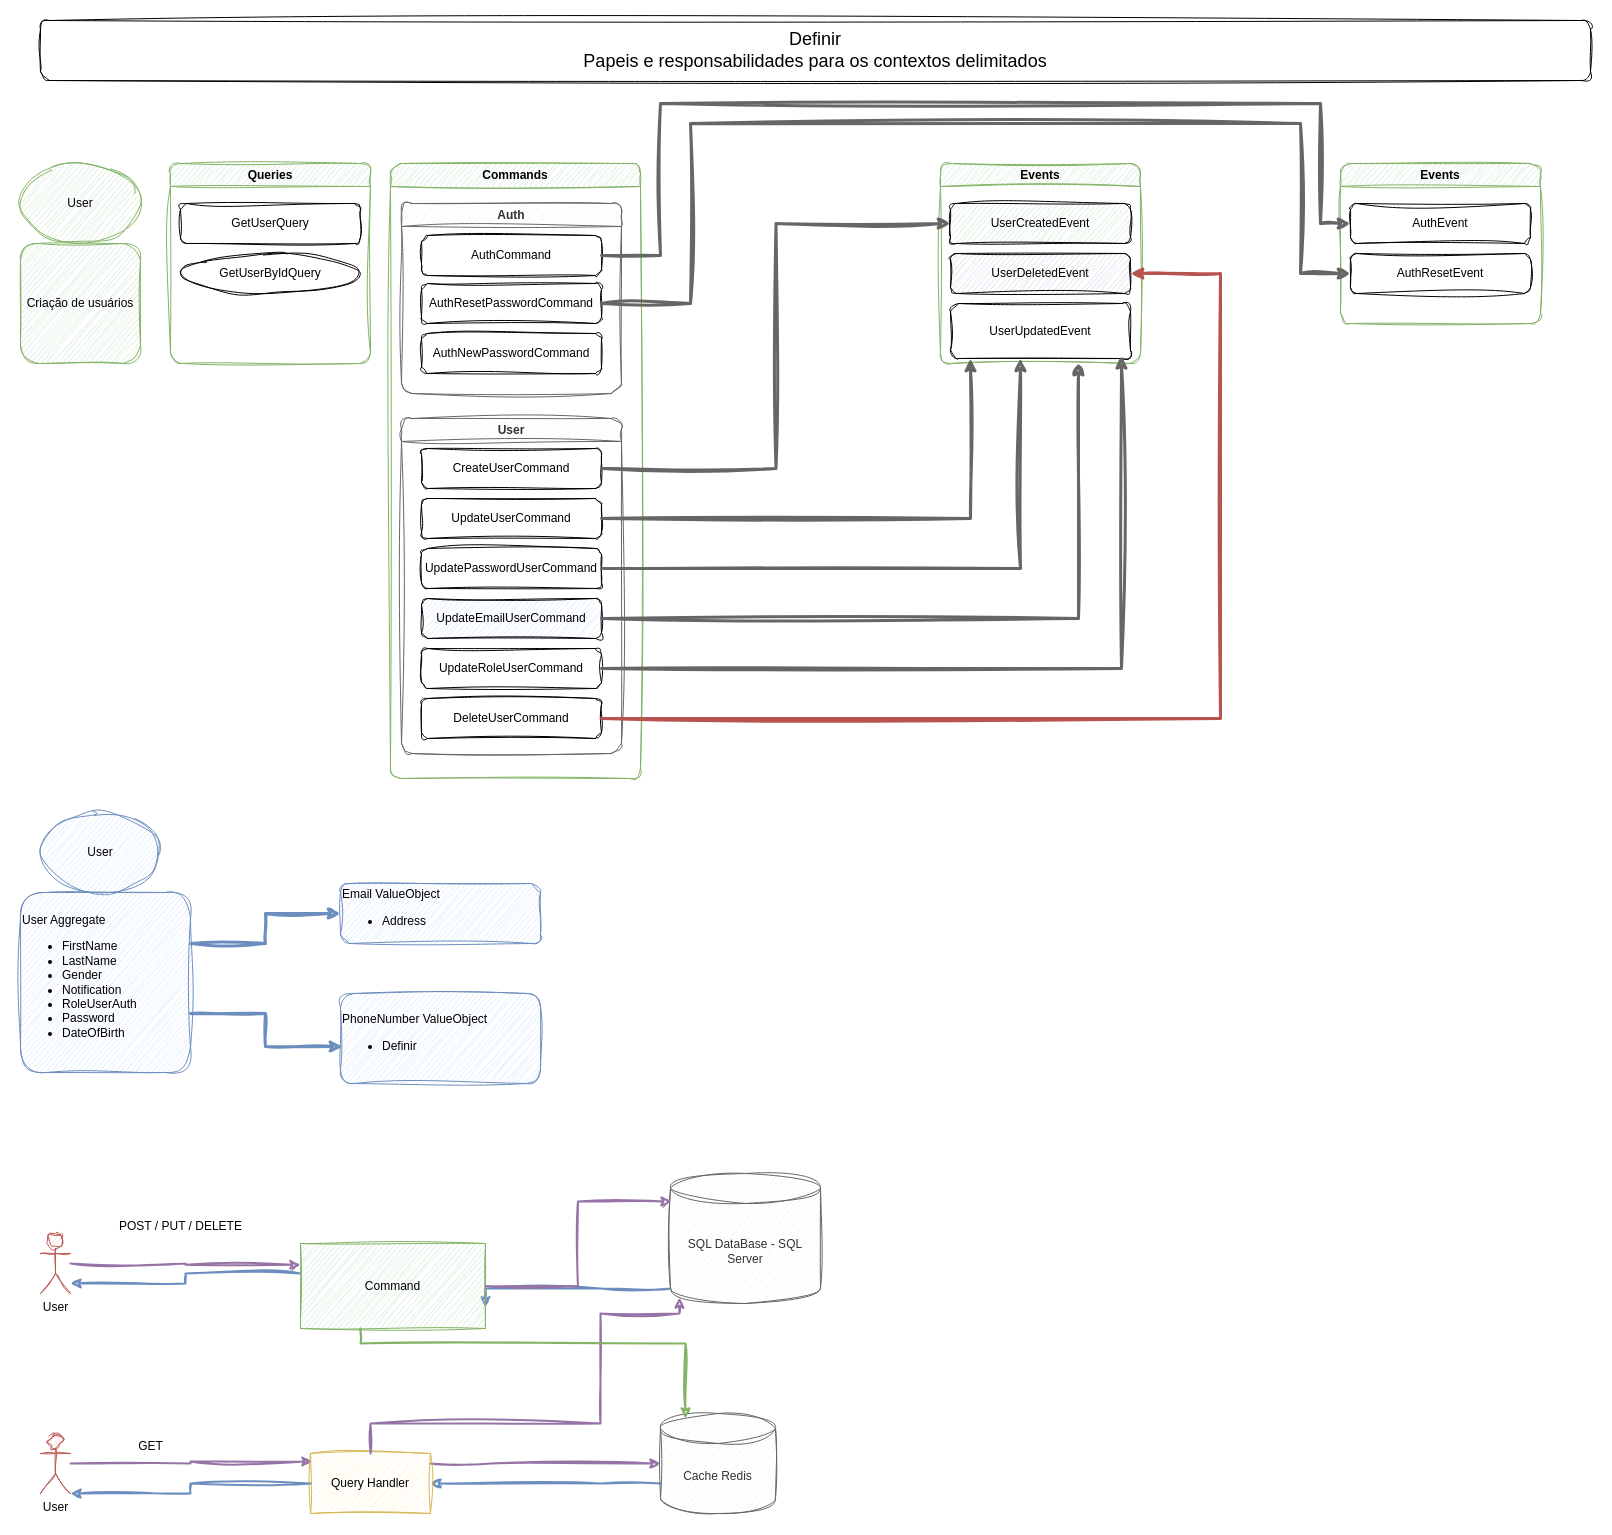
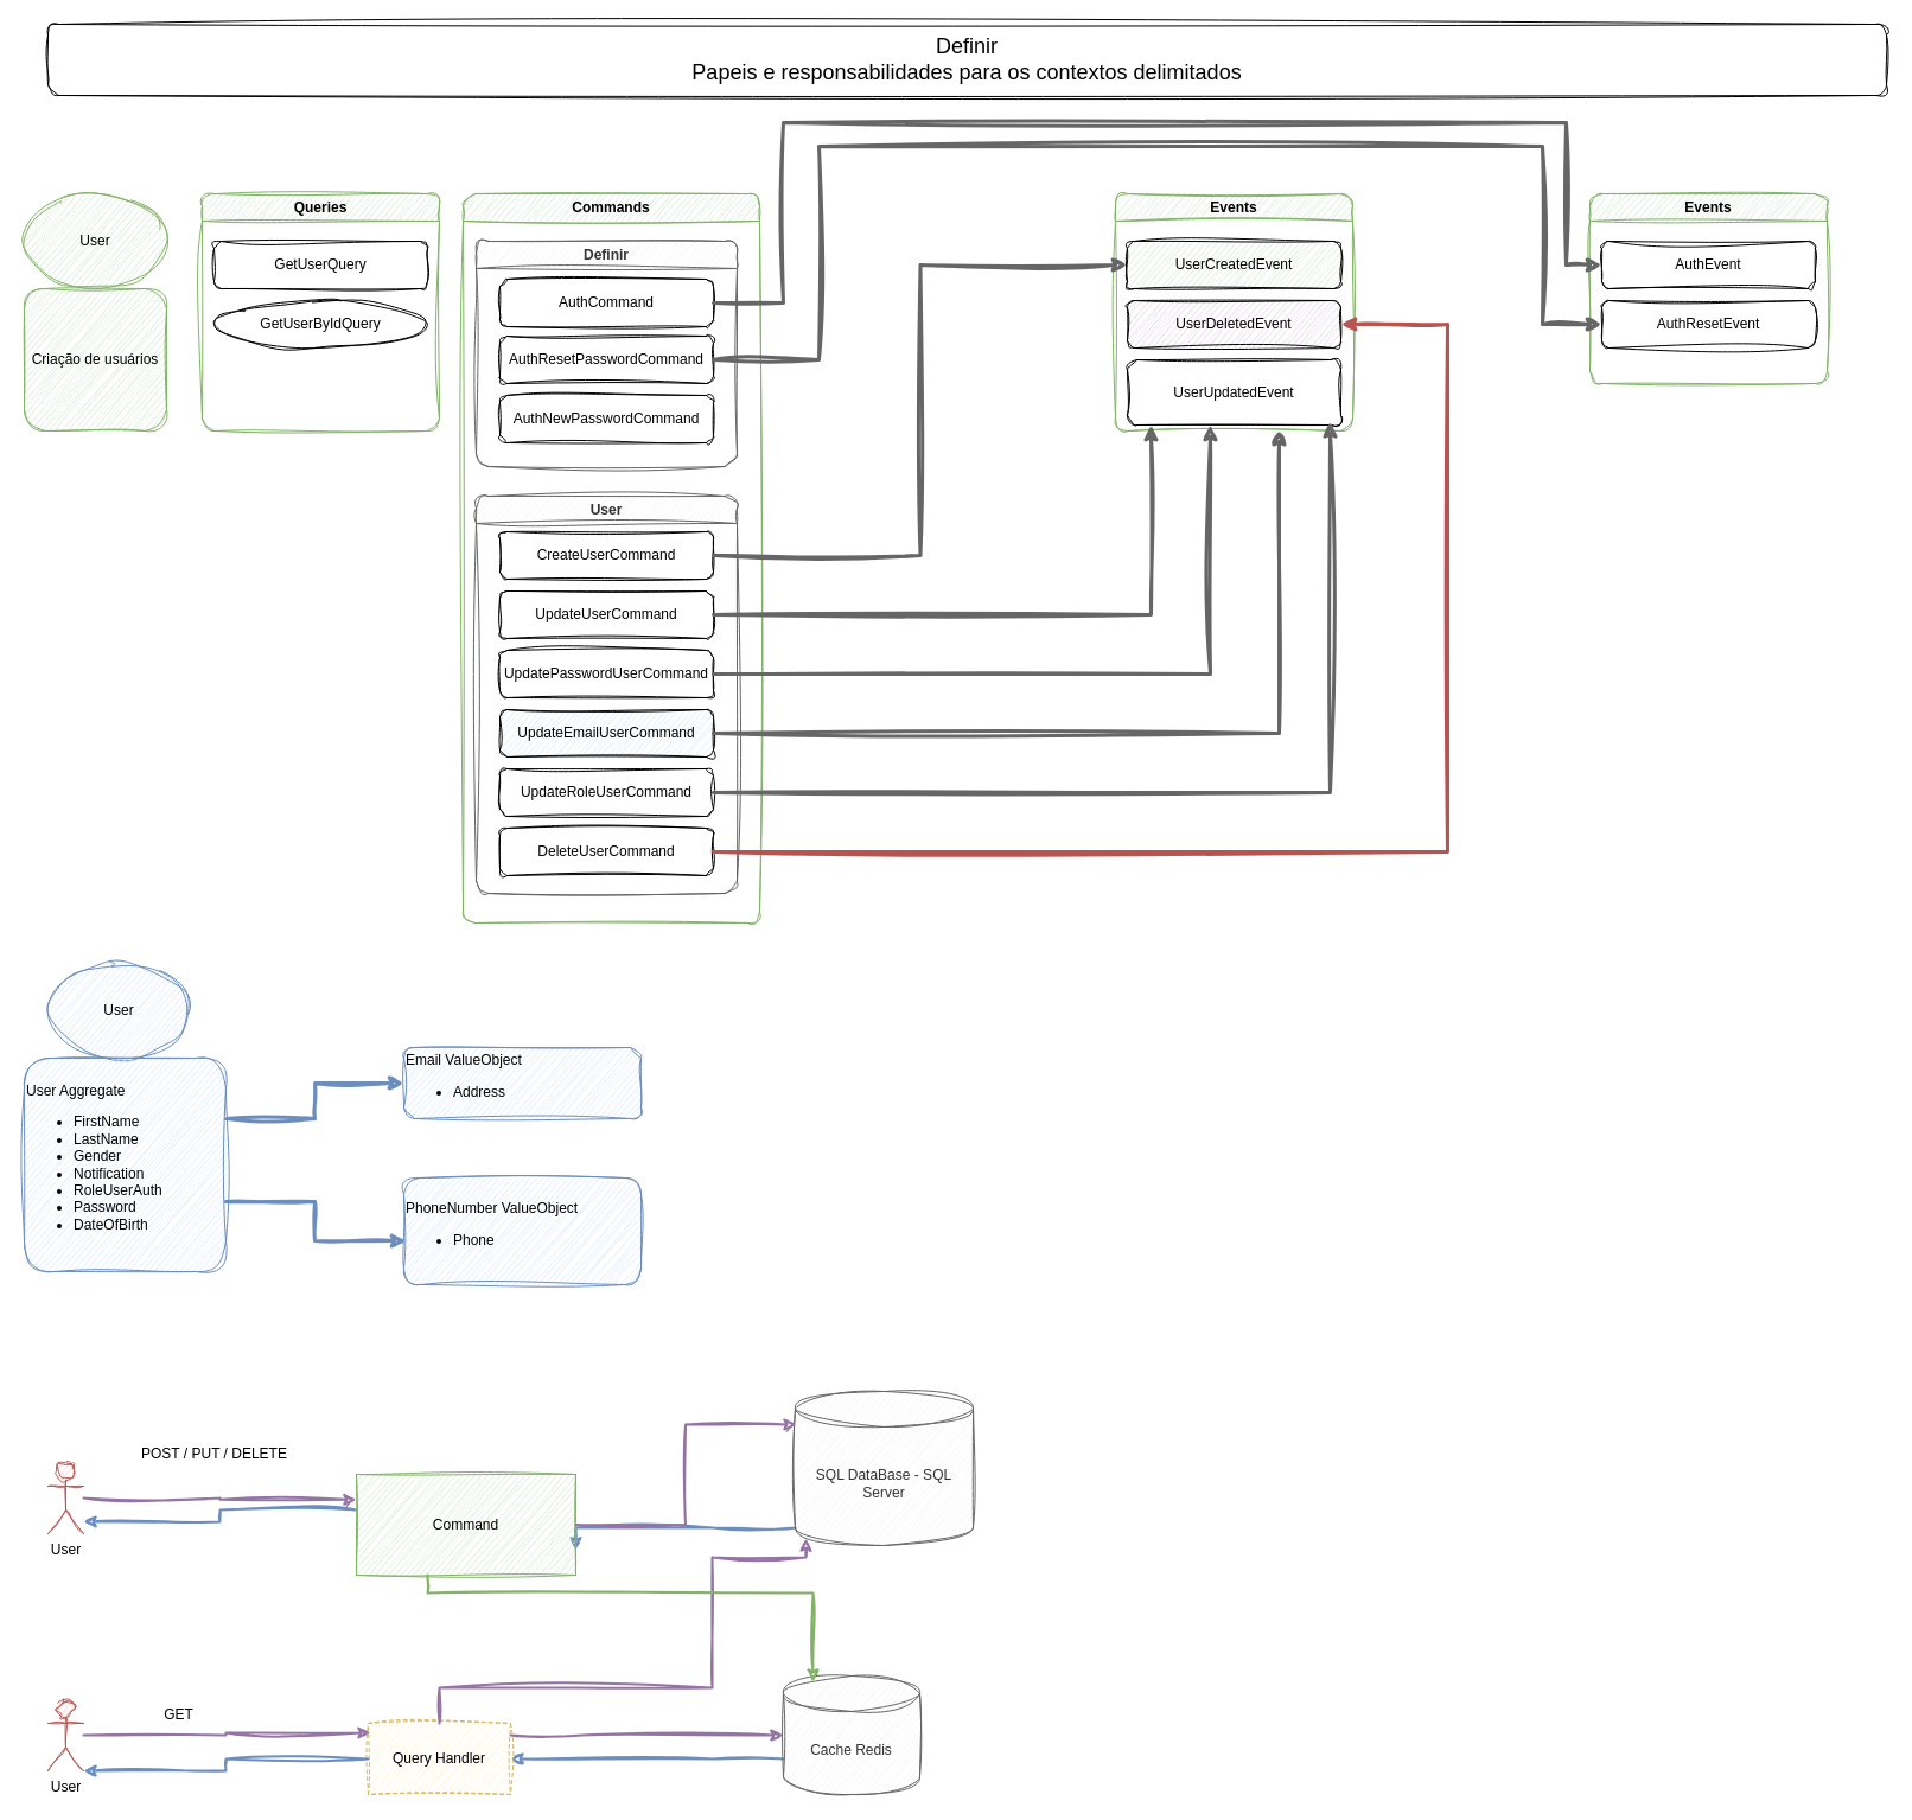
- <mxCell id="13" value="Auth" style="swimlane;whiteSpace=wrap;html=1;startSize=23;fillColor=#f5f5f5;strokeColor=#666666;rounded=1;fontColor=#333333;sketch=1;curveFitting=1;jiggle=2;" parent="12" vertex="1"><mxGeometry x="11" y="40" width="220" height="190" as="geometry" /></mxCell>
+ <mxCell id="13" value="Definir" style="swimlane;whiteSpace=wrap;html=1;startSize=23;fillColor=#f5f5f5;strokeColor=#666666;rounded=1;fontColor=#333333;sketch=1;curveFitting=1;jiggle=2;" parent="12" vertex="1"><mxGeometry x="11" y="40" width="220" height="190" as="geometry" /></mxCell>
- <mxCell id="39" value="PhoneNumber ValueObject&lt;br&gt;&lt;ul&gt;&lt;li&gt;Definir&lt;br&gt;&lt;/li&gt;&lt;/ul&gt;" style="rounded=1;whiteSpace=wrap;html=1;align=left;fillColor=#dae8fc;strokeColor=#6c8ebf;sketch=1;curveFitting=1;jiggle=2;" parent="1" vertex="1"><mxGeometry x="340" y="993" width="200" height="90" as="geometry" /></mxCell>
+ <mxCell id="39" value="PhoneNumber ValueObject&lt;br&gt;&lt;ul&gt;&lt;li&gt;Phone&lt;br&gt;&lt;/li&gt;&lt;/ul&gt;" style="rounded=1;whiteSpace=wrap;html=1;align=left;fillColor=#dae8fc;strokeColor=#6c8ebf;sketch=1;curveFitting=1;jiggle=2;" parent="1" vertex="1"><mxGeometry x="340" y="993" width="200" height="90" as="geometry" /></mxCell>
- <mxCell id="50" value="Query&amp;nbsp;Handler" style="rounded=0;whiteSpace=wrap;html=1;fillColor=#fff2cc;strokeColor=#d6b656;sketch=1;curveFitting=1;jiggle=2;" parent="1" vertex="1"><mxGeometry x="310" y="1453" width="120" height="60" as="geometry" /></mxCell>
+ <mxCell id="50" value="Query&amp;nbsp;Handler" style="rounded=0;whiteSpace=wrap;html=1;fillColor=#fff2cc;strokeColor=#d6b656;sketch=1;curveFitting=1;jiggle=2;dashed=1;" parent="1" vertex="1"><mxGeometry x="310" y="1453" width="120" height="60" as="geometry" /></mxCell>
